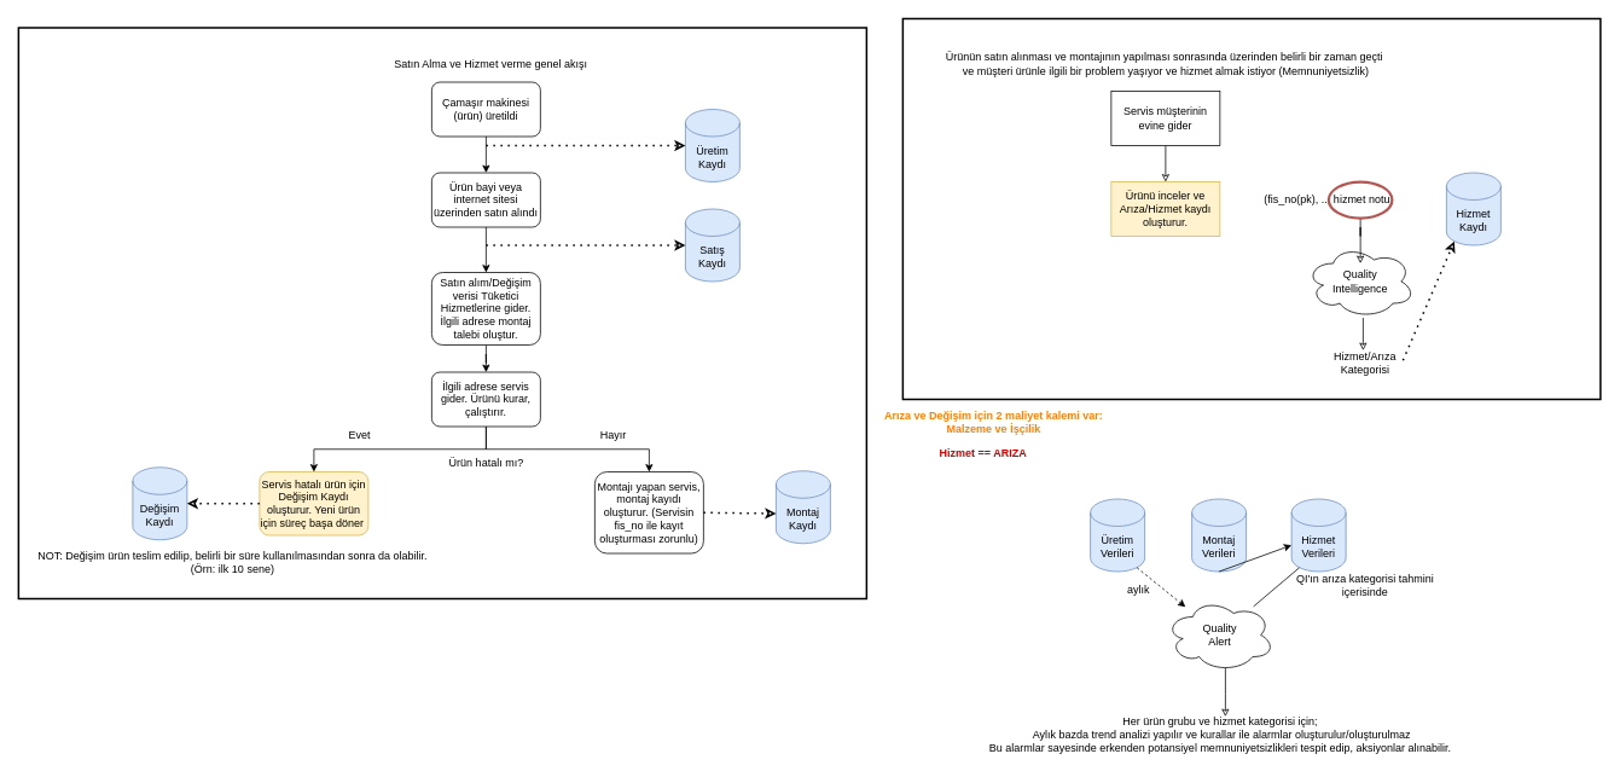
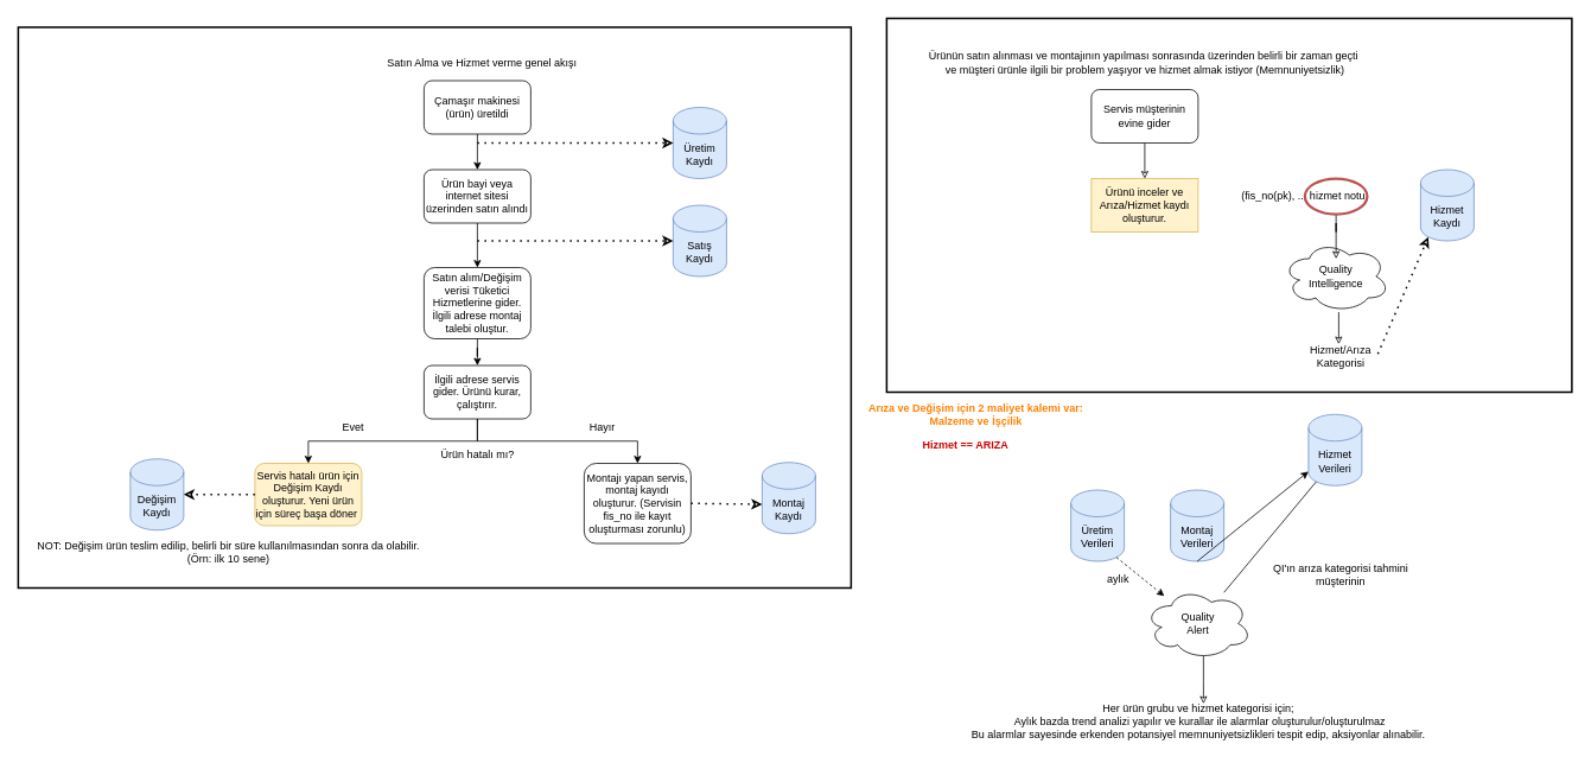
- <mxCell id="30" value="Servis müşterinin evine gider" style="whiteSpace=wrap;html=1;rounded=0;" vertex="1" parent="1"><mxGeometry x="1226" y="100" width="120" height="60" as="geometry" /></mxCell>
+ <mxCell id="30" value="Servis müşterinin evine gider" style="rounded=1;whiteSpace=wrap;html=1;" vertex="1" parent="1"><mxGeometry x="1226" y="100" width="120" height="60" as="geometry" /></mxCell>
- <mxCell id="43" value="Hizmet Verileri" style="shape=cylinder3;whiteSpace=wrap;html=1;boundedLbl=1;backgroundOutline=1;size=15;fillColor=#dae8fc;strokeColor=#6c8ebf;" vertex="1" parent="1"><mxGeometry x="1425" y="550" width="60" height="80" as="geometry" /></mxCell>
+ <mxCell id="43" value="Hizmet Verileri" style="shape=cylinder3;whiteSpace=wrap;html=1;boundedLbl=1;backgroundOutline=1;size=15;fillColor=#dae8fc;strokeColor=#6c8ebf;" vertex="1" parent="1"><mxGeometry x="1470" y="465" width="60" height="80" as="geometry" /></mxCell>
- <mxCell id="50" value="QI'ın arıza kategorisi tahmini&lt;br&gt;içerisinde" style="text;html=1;align=center;verticalAlign=middle;resizable=0;points=[];autosize=1;strokeColor=none;fillColor=none;fontColor=#000000;" vertex="1" parent="1"><mxGeometry x="1421" y="630" width="170" height="30" as="geometry" /></mxCell>
+ <mxCell id="50" value="QI'ın arıza kategorisi tahmini&lt;br&gt;müşterinin" style="text;html=1;align=center;verticalAlign=middle;resizable=0;points=[];autosize=1;strokeColor=none;fillColor=none;fontColor=#000000;" vertex="1" parent="1"><mxGeometry x="1421" y="630" width="170" height="30" as="geometry" /></mxCell>
